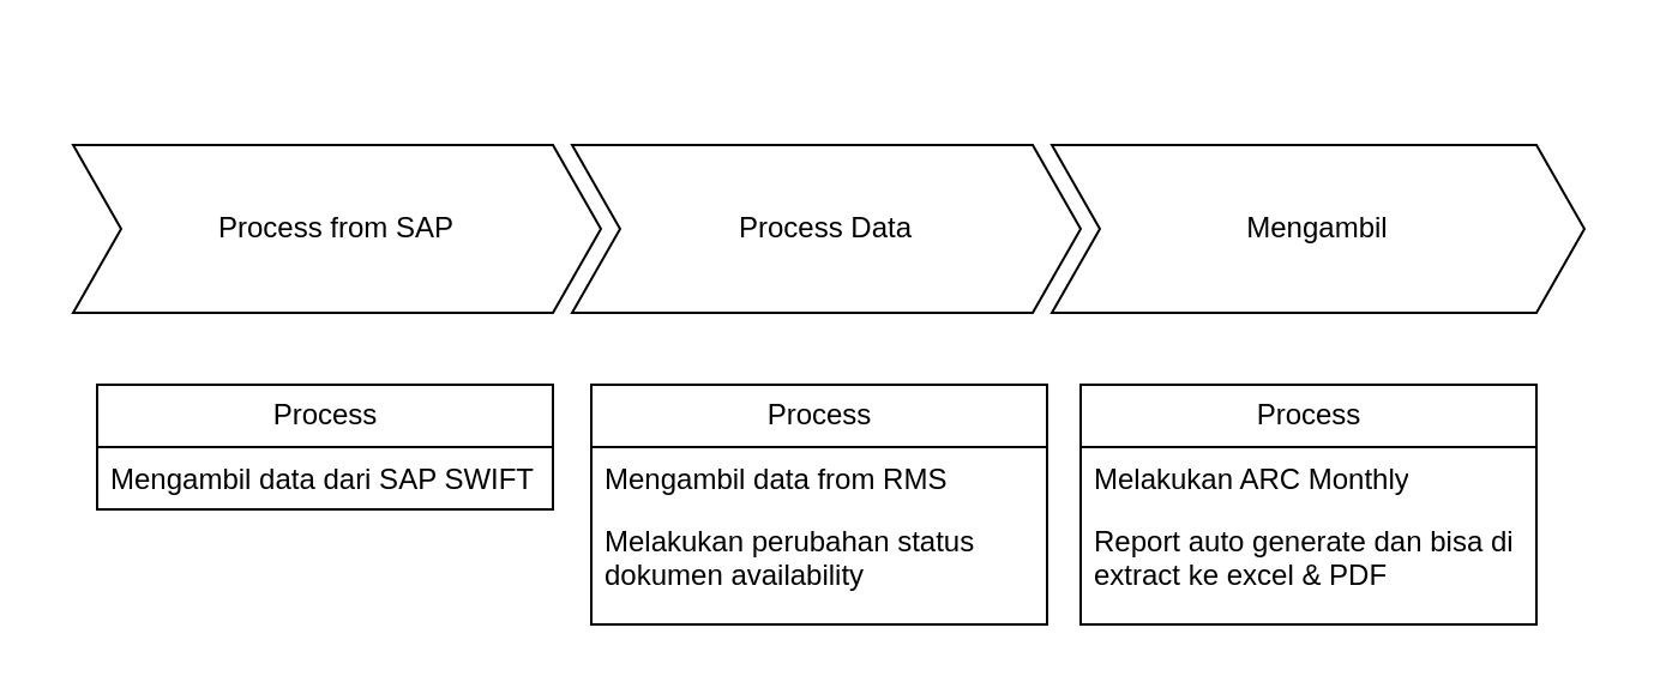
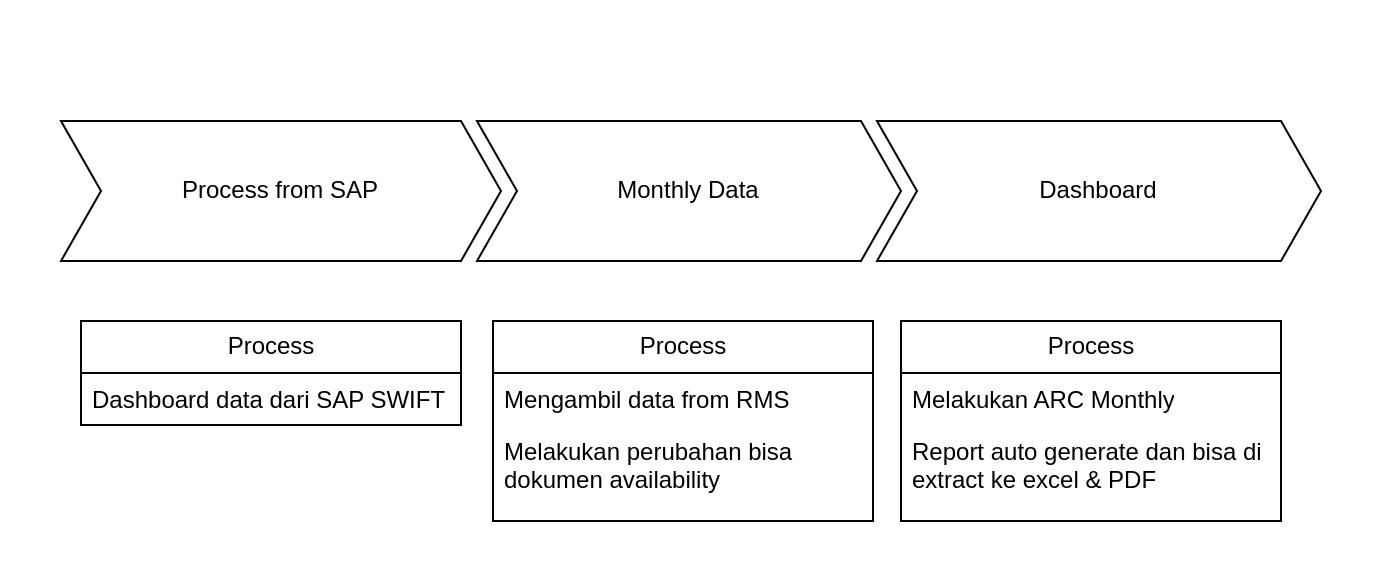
- <mxCell id="6" value="Process Data" style="shape=step;perimeter=stepPerimeter;fixedSize=1;points=[];whiteSpace=wrap;html=1;strokeColor=default;fontFamily=Helvetica;fontSize=12;fontColor=default;startSize=30;fillColor=default;" vertex="1" parent="4"><mxGeometry x="218" y="40" width="212" height="70" as="geometry" /></mxCell>
+ <mxCell id="6" value="Monthly Data" style="shape=step;perimeter=stepPerimeter;fixedSize=1;points=[];whiteSpace=wrap;html=1;strokeColor=default;fontFamily=Helvetica;fontSize=12;fontColor=default;startSize=30;fillColor=default;" vertex="1" parent="4"><mxGeometry x="218" y="40" width="212" height="70" as="geometry" /></mxCell>
- <mxCell id="7" value="Mengambil" style="shape=step;perimeter=stepPerimeter;fixedSize=1;points=[];whiteSpace=wrap;html=1;strokeColor=default;fontFamily=Helvetica;fontSize=12;fontColor=default;startSize=30;fillColor=default;" vertex="1" parent="4"><mxGeometry x="418" y="40" width="222" height="70" as="geometry" /></mxCell>
+ <mxCell id="7" value="Dashboard" style="shape=step;perimeter=stepPerimeter;fixedSize=1;points=[];whiteSpace=wrap;html=1;strokeColor=default;fontFamily=Helvetica;fontSize=12;fontColor=default;startSize=30;fillColor=default;" vertex="1" parent="4"><mxGeometry x="418" y="40" width="222" height="70" as="geometry" /></mxCell>
- <mxCell id="3" value="Mengambil data dari SAP SWIFT" style="text;strokeColor=none;fillColor=none;align=left;verticalAlign=top;spacingLeft=4;spacingRight=4;overflow=hidden;rotatable=0;points=[[0,0.5],[1,0.5]];portConstraint=eastwest;whiteSpace=wrap;html=1;fontFamily=Helvetica;fontSize=12;fontColor=default;startSize=30;" vertex="1" parent="2"><mxGeometry y="26" width="190" height="26" as="geometry" /></mxCell>
+ <mxCell id="3" value="Dashboard data dari SAP SWIFT" style="text;strokeColor=none;fillColor=none;align=left;verticalAlign=top;spacingLeft=4;spacingRight=4;overflow=hidden;rotatable=0;points=[[0,0.5],[1,0.5]];portConstraint=eastwest;whiteSpace=wrap;html=1;fontFamily=Helvetica;fontSize=12;fontColor=default;startSize=30;" vertex="1" parent="2"><mxGeometry y="26" width="190" height="26" as="geometry" /></mxCell>
- <mxCell id="10" value="Melakukan perubahan status dokumen availability" style="text;strokeColor=none;fillColor=none;align=left;verticalAlign=top;spacingLeft=4;spacingRight=4;overflow=hidden;rotatable=0;points=[[0,0.5],[1,0.5]];portConstraint=eastwest;whiteSpace=wrap;html=1;fontFamily=Helvetica;fontSize=12;fontColor=default;startSize=30;" vertex="1" parent="8"><mxGeometry y="52" width="190" height="48" as="geometry" /></mxCell>
+ <mxCell id="10" value="Melakukan perubahan bisa dokumen availability" style="text;strokeColor=none;fillColor=none;align=left;verticalAlign=top;spacingLeft=4;spacingRight=4;overflow=hidden;rotatable=0;points=[[0,0.5],[1,0.5]];portConstraint=eastwest;whiteSpace=wrap;html=1;fontFamily=Helvetica;fontSize=12;fontColor=default;startSize=30;" vertex="1" parent="8"><mxGeometry y="52" width="190" height="48" as="geometry" /></mxCell>
